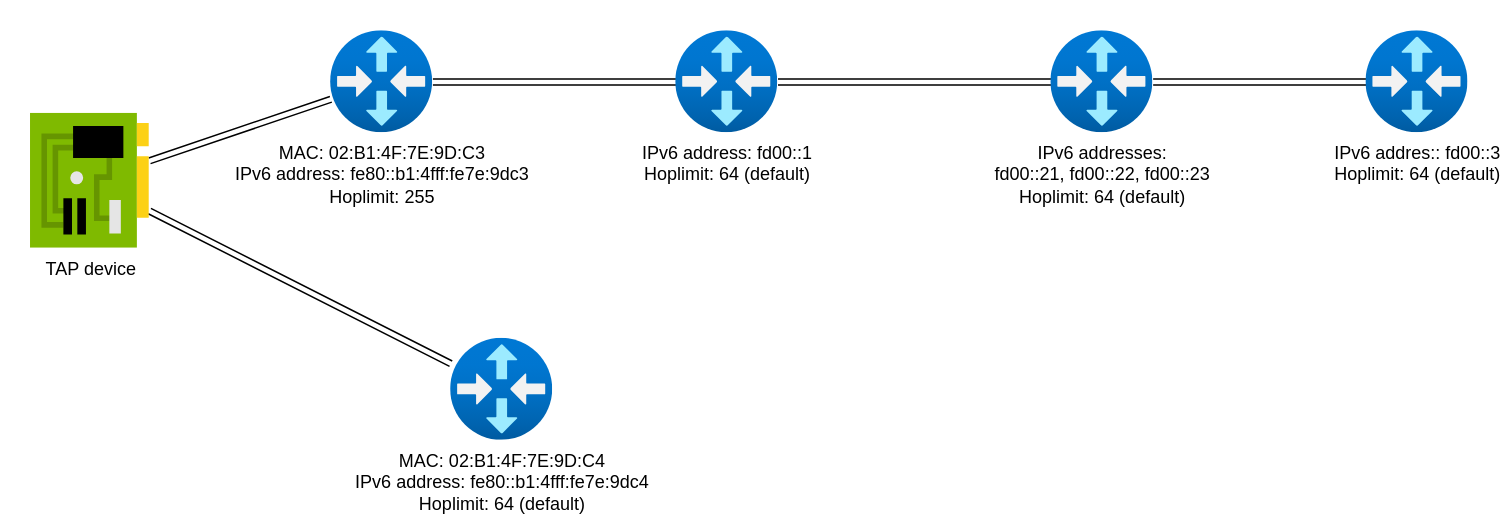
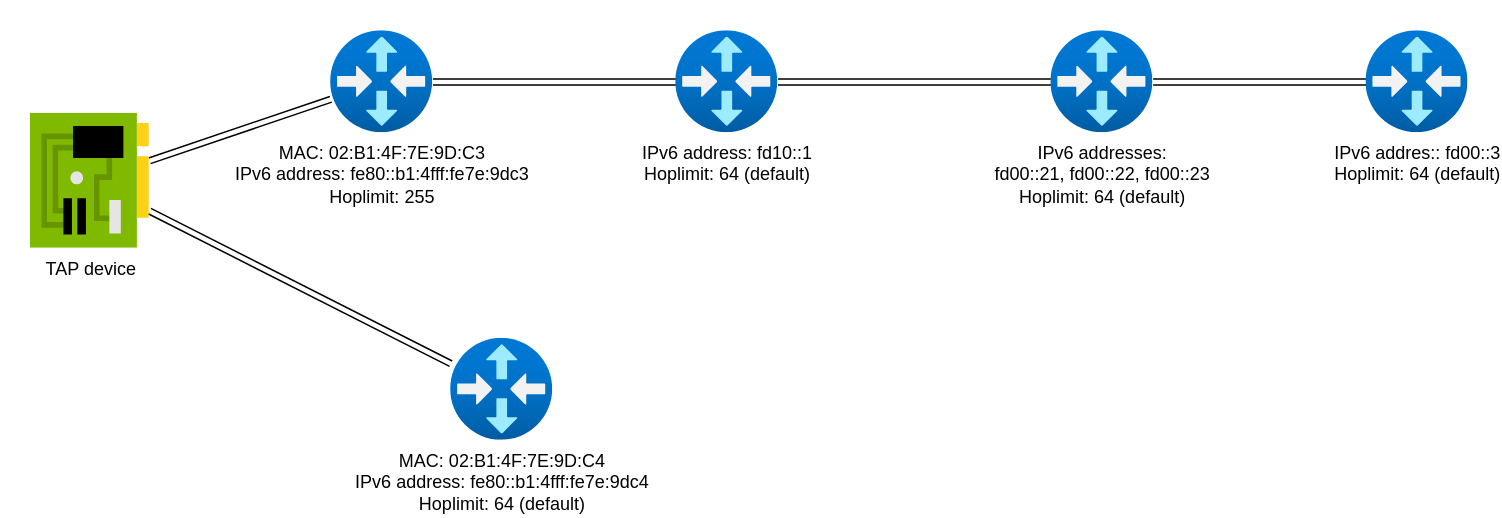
- <mxCell id="9" value="IPv6 address: fd00::1&lt;br&gt;Hoplimit: 64 (default)" style="image;aspect=fixed;html=1;points=[];align=center;fontSize=12;image=img/lib/azure2/networking/Virtual_Router.svg;" parent="1" vertex="1"><mxGeometry x="450" y="20" width="68" height="68" as="geometry" /></mxCell>
+ <mxCell id="9" value="IPv6 address: fd10::1&lt;br&gt;Hoplimit: 64 (default)" style="image;aspect=fixed;html=1;points=[];align=center;fontSize=12;image=img/lib/azure2/networking/Virtual_Router.svg;" parent="1" vertex="1"><mxGeometry x="450" y="20" width="68" height="68" as="geometry" /></mxCell>
